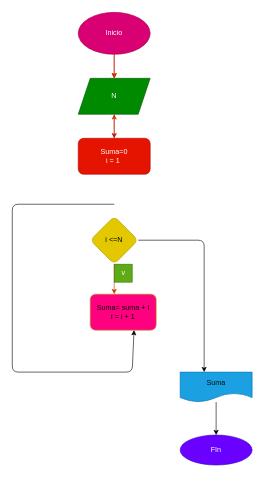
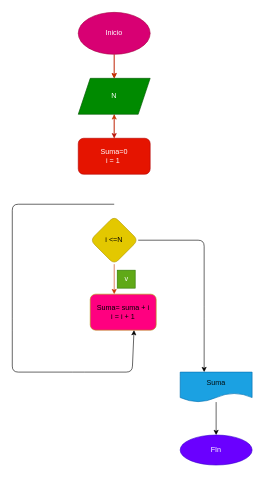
- <mxCell id="17" value="v" style="text;html=1;align=center;verticalAlign=middle;resizable=0;points=[];autosize=1;strokeColor=#2D7600;fillColor=#60a917;fontColor=#ffffff;" vertex="1" parent="1"><mxGeometry x="190" y="440" width="30" height="30" as="geometry" /></mxCell>
+ <mxCell id="17" value="v" style="text;html=1;align=center;verticalAlign=middle;resizable=0;points=[];autosize=1;strokeColor=#2D7600;fillColor=#60a917;fontColor=#ffffff;" vertex="1" parent="1"><mxGeometry x="195" y="450" width="30" height="30" as="geometry" /></mxCell>
